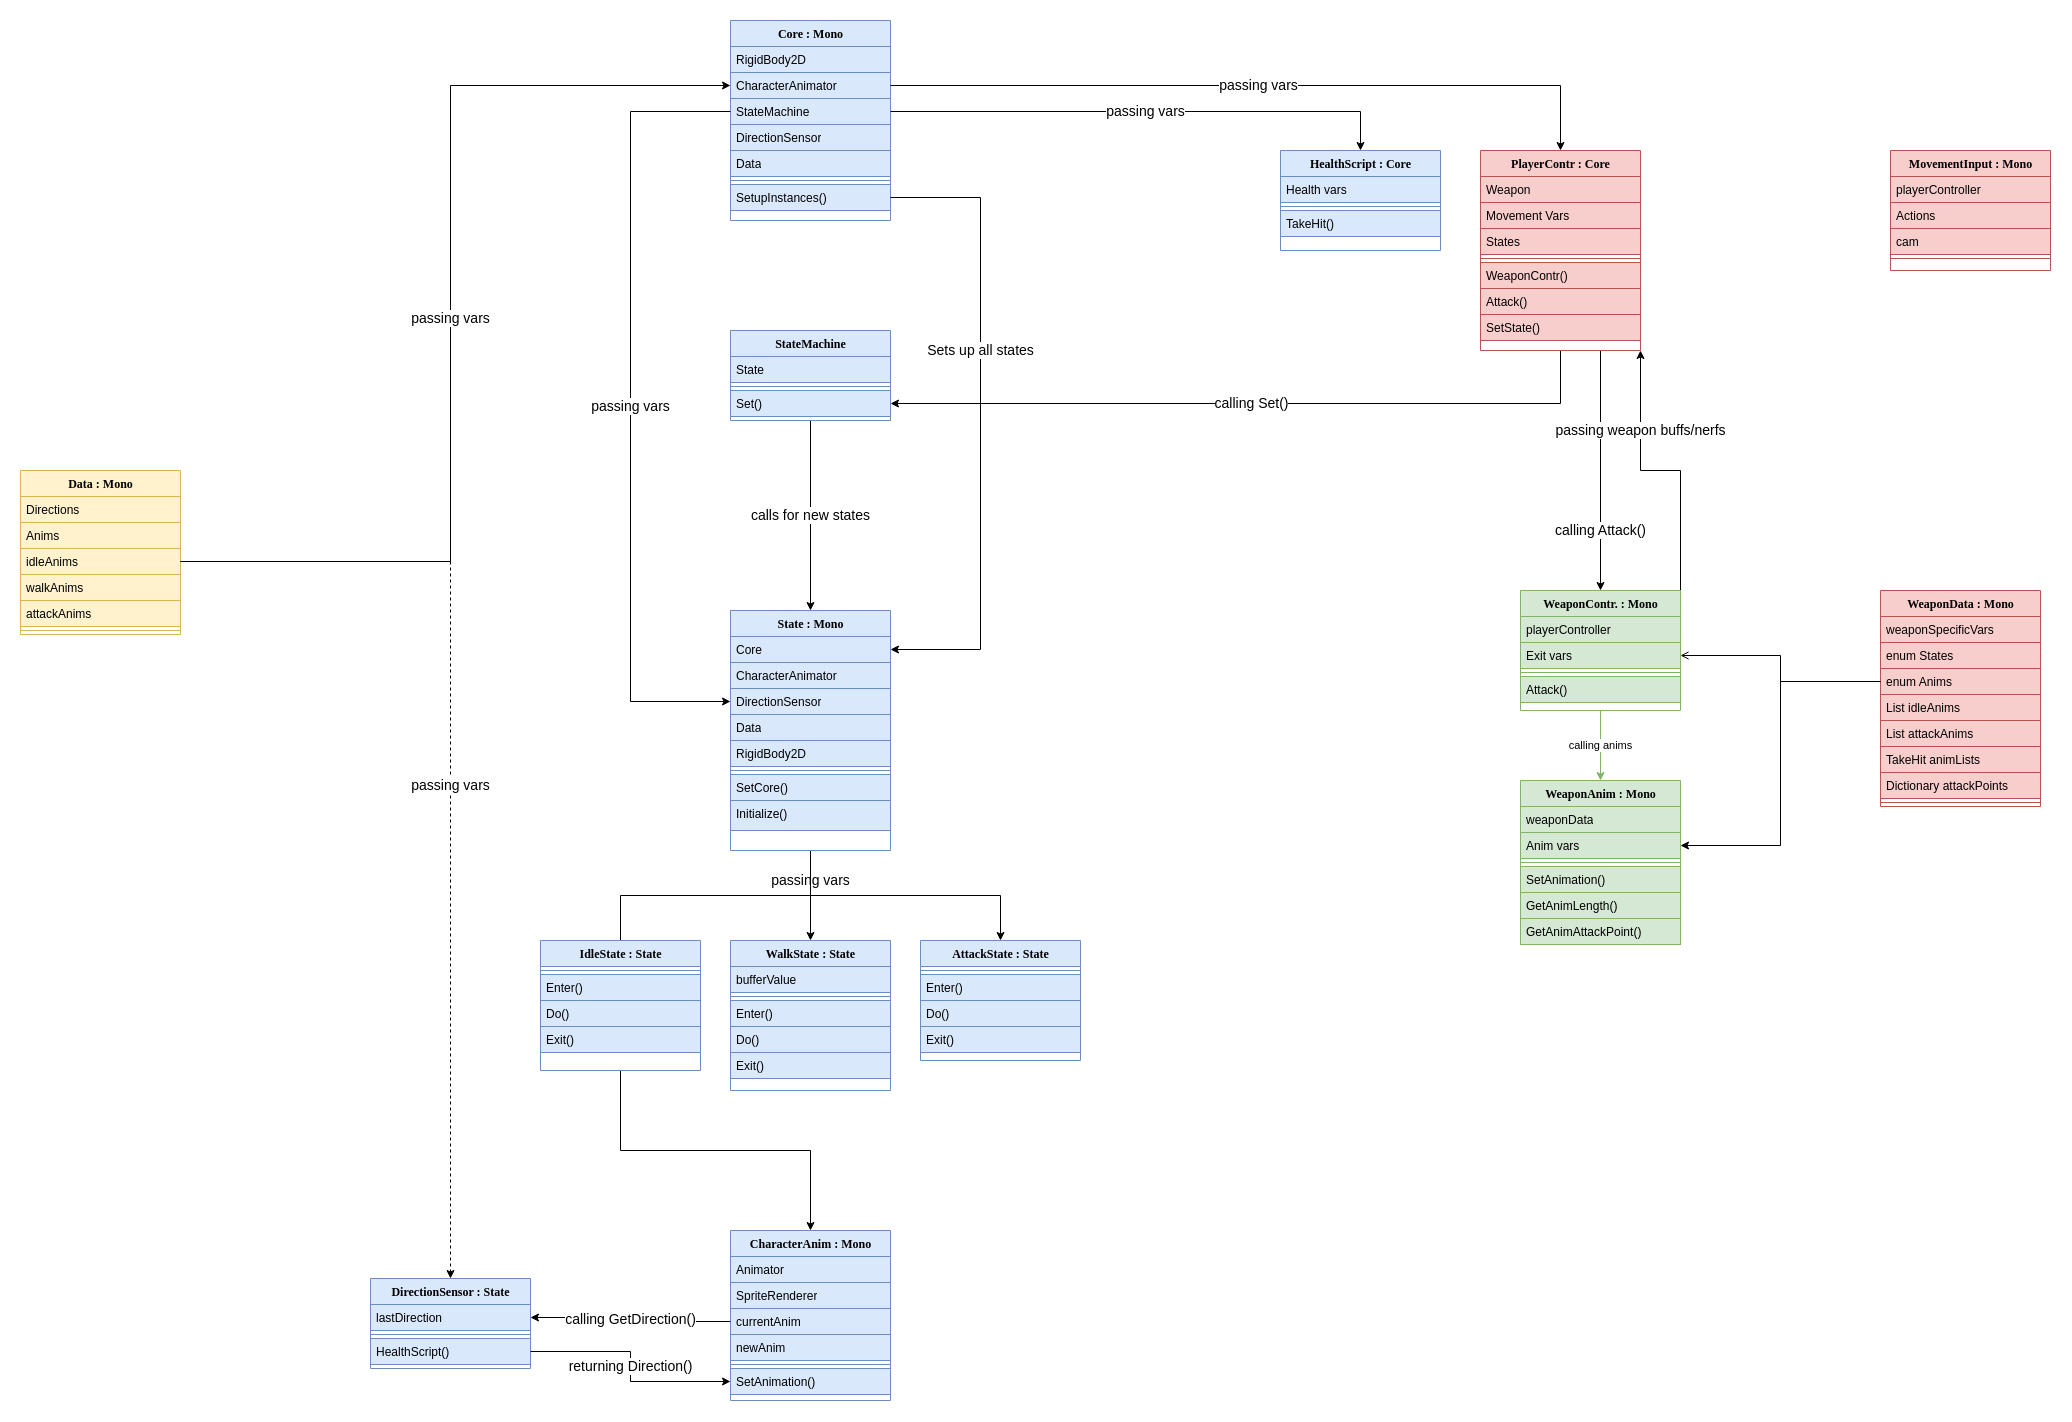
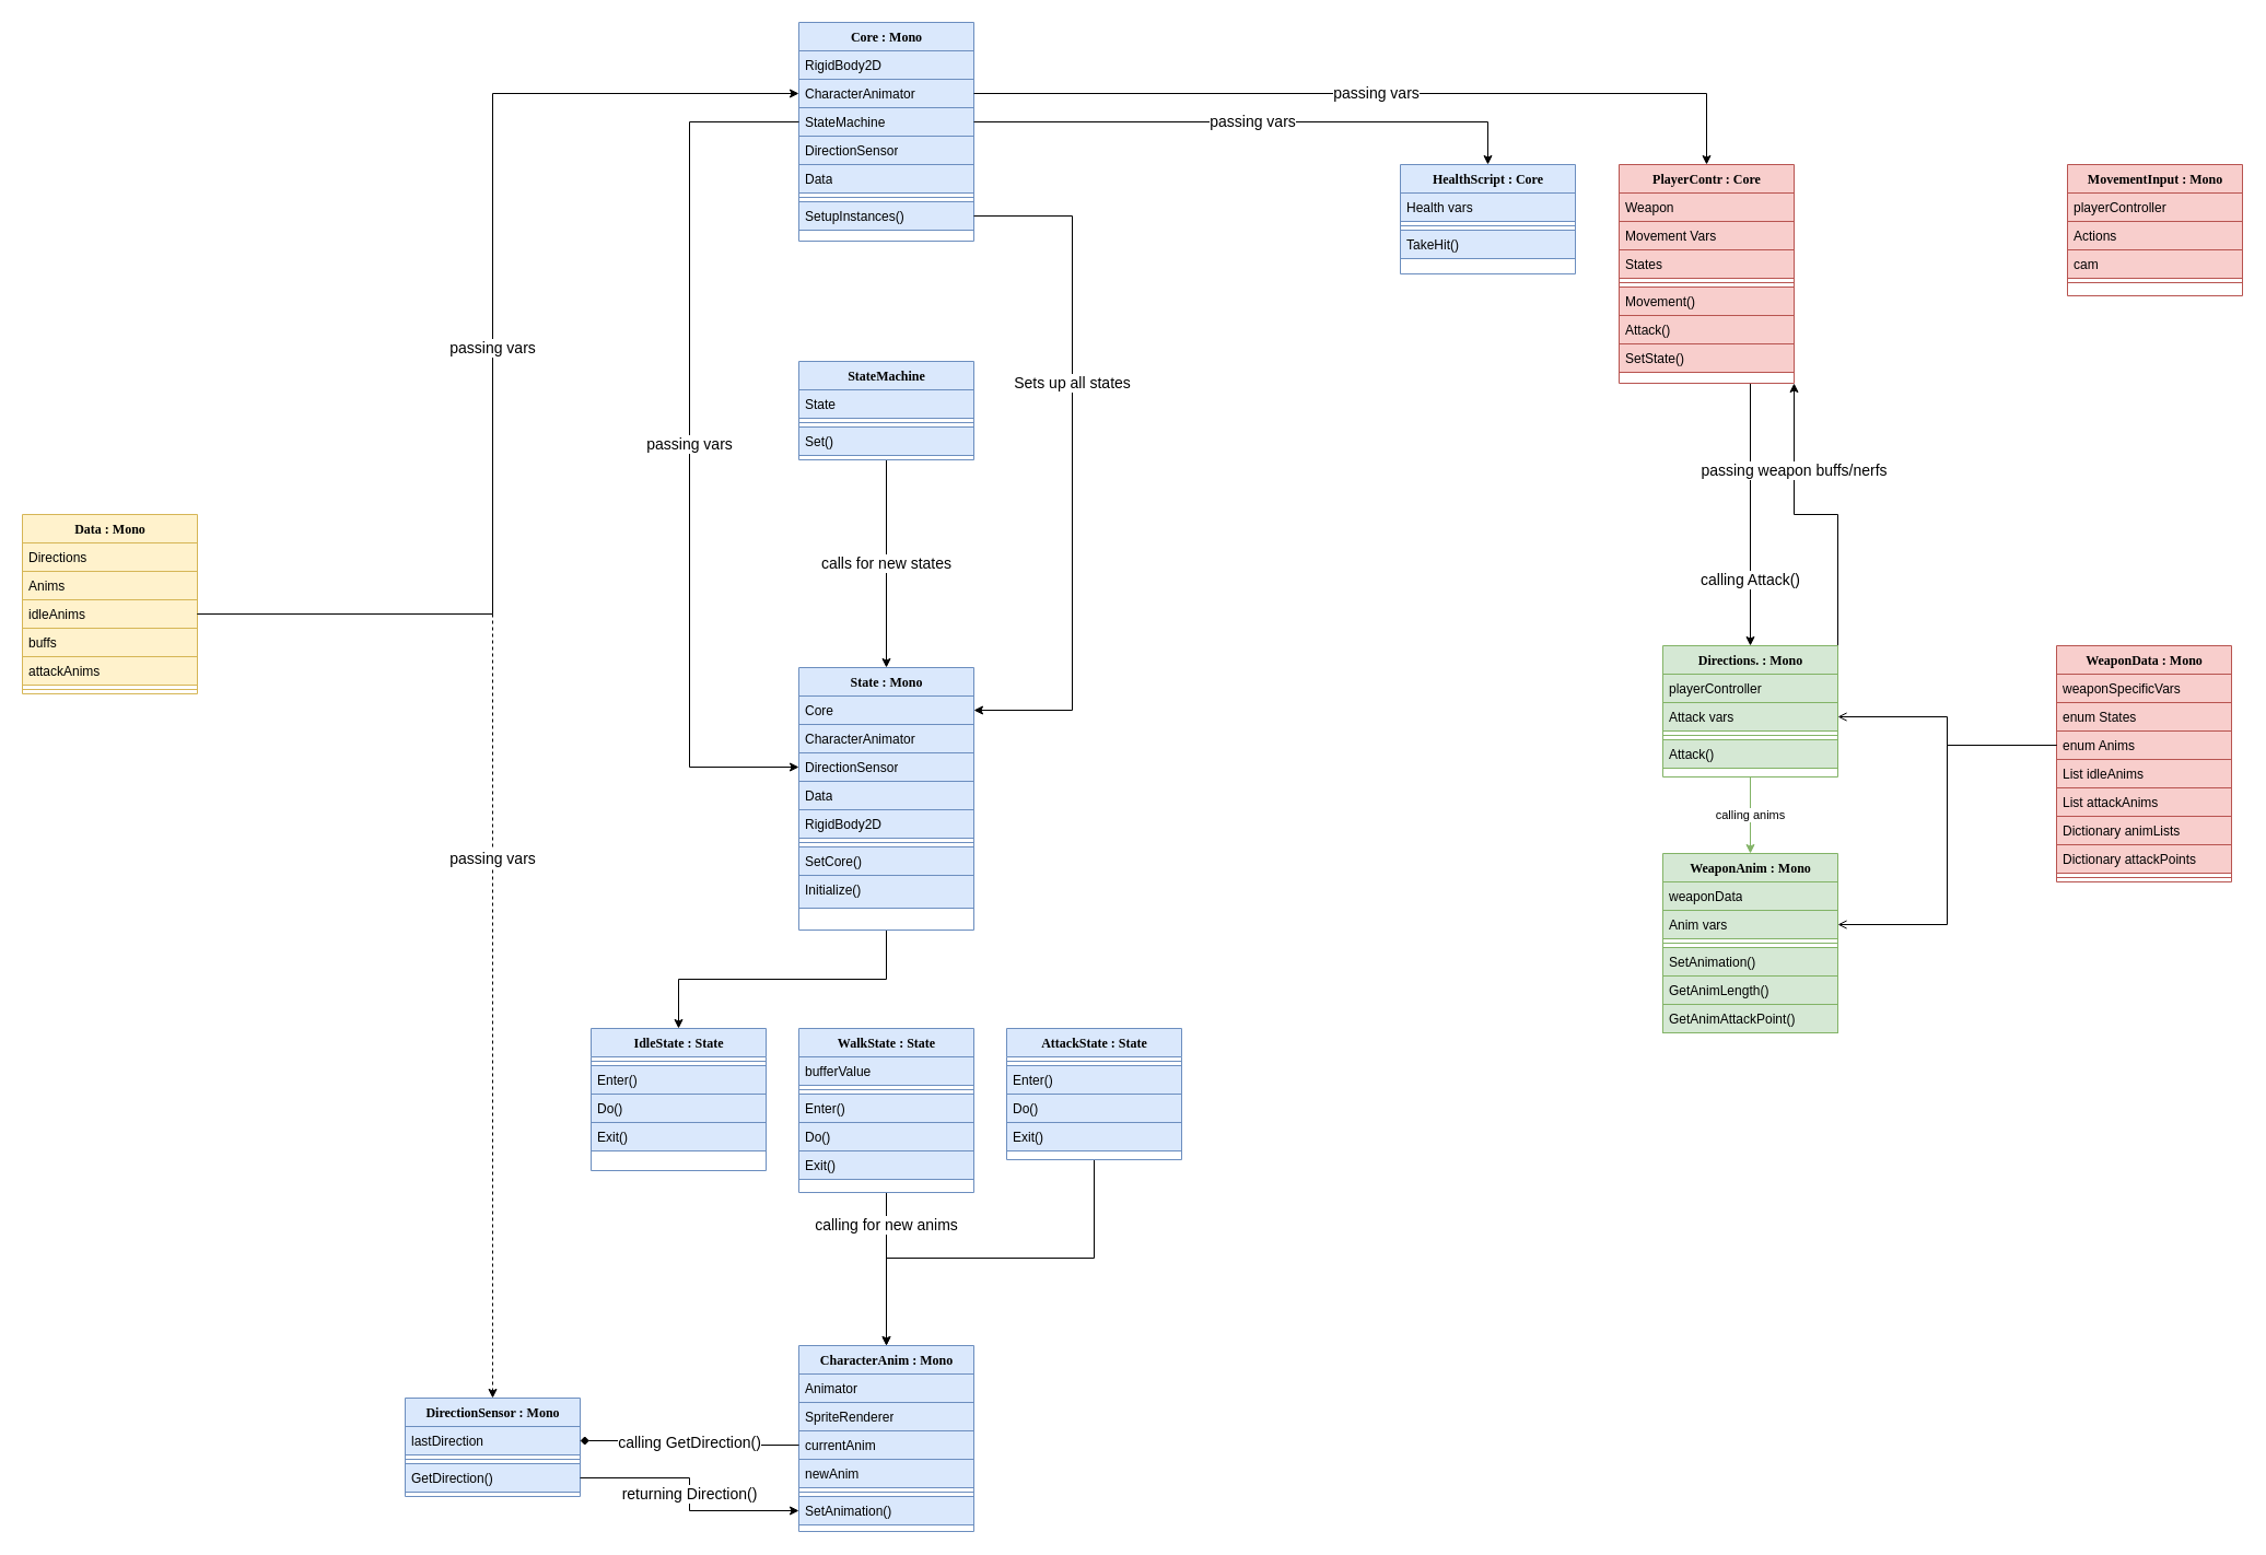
- <mxCell id="61" value="WeaponContr()" style="text;html=1;strokeColor=#b85450;fillColor=#f8cecc;align=left;verticalAlign=top;spacingLeft=4;spacingRight=4;whiteSpace=wrap;overflow=hidden;rotatable=0;points=[[0,0.5],[1,0.5]];portConstraint=eastwest;" parent="56" vertex="1"><mxGeometry y="112" width="160" height="26" as="geometry" /></mxCell>
+ <mxCell id="61" value="Movement()" style="text;html=1;strokeColor=#b85450;fillColor=#f8cecc;align=left;verticalAlign=top;spacingLeft=4;spacingRight=4;whiteSpace=wrap;overflow=hidden;rotatable=0;points=[[0,0.5],[1,0.5]];portConstraint=eastwest;" parent="56" vertex="1"><mxGeometry y="112" width="160" height="26" as="geometry" /></mxCell>
- <mxCell id="54" value="&lt;font style=&quot;font-size: 14px;&quot;&gt;calling Set()&lt;/font&gt;" style="edgeStyle=orthogonalEdgeStyle;rounded=0;orthogonalLoop=1;jettySize=auto;html=1;exitX=0.5;exitY=1;exitDx=0;exitDy=0;entryX=1;entryY=0.5;entryDx=0;entryDy=0;" parent="1" source="56" target="26" edge="1"><mxGeometry relative="1" as="geometry" /></mxCell>
- <mxCell id="73" value="walkAnims" style="text;html=1;strokeColor=#d6b656;fillColor=#fff2cc;align=left;verticalAlign=top;spacingLeft=4;spacingRight=4;whiteSpace=wrap;overflow=hidden;rotatable=0;points=[[0,0.5],[1,0.5]];portConstraint=eastwest;" parent="69" vertex="1"><mxGeometry y="104" width="160" height="26" as="geometry" /></mxCell>
+ <mxCell id="73" value="buffs" style="text;html=1;strokeColor=#d6b656;fillColor=#fff2cc;align=left;verticalAlign=top;spacingLeft=4;spacingRight=4;whiteSpace=wrap;overflow=hidden;rotatable=0;points=[[0,0.5],[1,0.5]];portConstraint=eastwest;" parent="69" vertex="1"><mxGeometry y="104" width="160" height="26" as="geometry" /></mxCell>
- <mxCell id="89" value="WeaponContr. : Mono" style="swimlane;html=1;fontStyle=1;align=center;verticalAlign=top;childLayout=stackLayout;horizontal=1;startSize=26;horizontalStack=0;resizeParent=1;resizeLast=0;collapsible=1;marginBottom=0;swimlaneFillColor=#ffffff;rounded=0;shadow=0;comic=0;labelBackgroundColor=none;strokeWidth=1;fillColor=#d5e8d4;fontFamily=Verdana;fontSize=12;strokeColor=#82b366;" parent="1" vertex="1"><mxGeometry x="1520" y="590" width="160" height="120" as="geometry" /></mxCell>
+ <mxCell id="89" value="Directions. : Mono" style="swimlane;html=1;fontStyle=1;align=center;verticalAlign=top;childLayout=stackLayout;horizontal=1;startSize=26;horizontalStack=0;resizeParent=1;resizeLast=0;collapsible=1;marginBottom=0;swimlaneFillColor=#ffffff;rounded=0;shadow=0;comic=0;labelBackgroundColor=none;strokeWidth=1;fillColor=#d5e8d4;fontFamily=Verdana;fontSize=12;strokeColor=#82b366;" parent="1" vertex="1"><mxGeometry x="1520" y="590" width="160" height="120" as="geometry" /></mxCell>
- <mxCell id="91" value="Exit vars" style="text;html=1;strokeColor=#82b366;fillColor=#d5e8d4;align=left;verticalAlign=top;spacingLeft=4;spacingRight=4;whiteSpace=wrap;overflow=hidden;rotatable=0;points=[[0,0.5],[1,0.5]];portConstraint=eastwest;" parent="89" vertex="1"><mxGeometry y="52" width="160" height="26" as="geometry" /></mxCell>
+ <mxCell id="91" value="Attack vars" style="text;html=1;strokeColor=#82b366;fillColor=#d5e8d4;align=left;verticalAlign=top;spacingLeft=4;spacingRight=4;whiteSpace=wrap;overflow=hidden;rotatable=0;points=[[0,0.5],[1,0.5]];portConstraint=eastwest;" parent="89" vertex="1"><mxGeometry y="52" width="160" height="26" as="geometry" /></mxCell>
- <mxCell id="111" value="TakeHit animLists" style="text;html=1;strokeColor=#b85450;fillColor=#f8cecc;align=left;verticalAlign=top;spacingLeft=4;spacingRight=4;whiteSpace=wrap;overflow=hidden;rotatable=0;points=[[0,0.5],[1,0.5]];portConstraint=eastwest;" vertex="1" parent="105"><mxGeometry y="156" width="160" height="26" as="geometry" /></mxCell>
+ <mxCell id="111" value="Dictionary animLists" style="text;html=1;strokeColor=#b85450;fillColor=#f8cecc;align=left;verticalAlign=top;spacingLeft=4;spacingRight=4;whiteSpace=wrap;overflow=hidden;rotatable=0;points=[[0,0.5],[1,0.5]];portConstraint=eastwest;" vertex="1" parent="105"><mxGeometry y="156" width="160" height="26" as="geometry" /></mxCell>
- <mxCell id="115" style="edgeStyle=orthogonalEdgeStyle;rounded=0;orthogonalLoop=1;jettySize=auto;html=1;exitX=0;exitY=0.5;exitDx=0;exitDy=0;entryX=1;entryY=0.5;entryDx=0;entryDy=0;" edge="1" parent="1" source="108" target="96"><mxGeometry relative="1" as="geometry" /></mxCell>
+ <mxCell id="115" style="edgeStyle=orthogonalEdgeStyle;rounded=0;orthogonalLoop=1;jettySize=auto;html=1;exitX=0;exitY=0.5;exitDx=0;exitDy=0;entryX=1;entryY=0.5;entryDx=0;entryDy=0;endArrow=open;" edge="1" parent="1" source="108" target="96"><mxGeometry relative="1" as="geometry" /></mxCell>
- <mxCell id="12" style="edgeStyle=orthogonalEdgeStyle;rounded=0;orthogonalLoop=1;jettySize=auto;html=1;exitX=0.5;exitY=1;exitDx=0;exitDy=0;entryX=0.5;entryY=0;entryDx=0;entryDy=0;" parent="1" source="13" target="41" edge="1"><mxGeometry relative="1" as="geometry" /></mxCell>
- <mxCell id="10" value="&lt;font style=&quot;font-size: 14px;&quot;&gt;passing vars&lt;/font&gt;" style="edgeStyle=orthogonalEdgeStyle;rounded=0;orthogonalLoop=1;jettySize=auto;html=1;exitX=0.5;exitY=1;exitDx=0;exitDy=0;entryX=0.5;entryY=0;entryDx=0;entryDy=0;" parent="1" source="13" target="34" edge="1"><mxGeometry x="-0.333" relative="1" as="geometry"><mxPoint as="offset" /></mxGeometry></mxCell>
- <mxCell id="11" style="edgeStyle=orthogonalEdgeStyle;rounded=0;orthogonalLoop=1;jettySize=auto;html=1;exitX=0.5;exitY=1;exitDx=0;exitDy=0;entryX=0.5;entryY=0;entryDx=0;entryDy=0;endArrow=none;" parent="1" source="13" target="28" edge="1"><mxGeometry relative="1" as="geometry" /></mxCell>
+ <mxCell id="11" style="edgeStyle=orthogonalEdgeStyle;rounded=0;orthogonalLoop=1;jettySize=auto;html=1;exitX=0.5;exitY=1;exitDx=0;exitDy=0;entryX=0.5;entryY=0;entryDx=0;entryDy=0;" parent="1" source="13" target="28" edge="1"><mxGeometry relative="1" as="geometry" /></mxCell>
+ <mxCell id="33" value="&lt;font style=&quot;font-size: 14px;&quot;&gt;calling for new anims&lt;/font&gt;" style="edgeStyle=orthogonalEdgeStyle;rounded=0;orthogonalLoop=1;jettySize=auto;html=1;exitX=0.5;exitY=1;exitDx=0;exitDy=0;entryX=0.5;entryY=0;entryDx=0;entryDy=0;" parent="1" source="34" target="47" edge="1"><mxGeometry x="-0.571" relative="1" as="geometry"><mxPoint as="offset" /></mxGeometry></mxCell>
- <mxCell id="27" style="edgeStyle=orthogonalEdgeStyle;rounded=0;orthogonalLoop=1;jettySize=auto;html=1;exitX=0.5;exitY=1;exitDx=0;exitDy=0;entryX=0.5;entryY=0;entryDx=0;entryDy=0;" parent="1" source="28" target="47" edge="1"><mxGeometry relative="1" as="geometry" /></mxCell>
+ <mxCell id="40" style="edgeStyle=orthogonalEdgeStyle;rounded=0;orthogonalLoop=1;jettySize=auto;html=1;exitX=0.5;exitY=1;exitDx=0;exitDy=0;entryX=0.5;entryY=0;entryDx=0;entryDy=0;" parent="1" source="41" target="47" edge="1"><mxGeometry relative="1" as="geometry"><Array as="points"><mxPoint x="1000" y="1150" /><mxPoint x="810" y="1150" /></Array></mxGeometry></mxCell>
- <mxCell id="65" value="DirectionSensor : State" style="swimlane;html=1;fontStyle=1;align=center;verticalAlign=top;childLayout=stackLayout;horizontal=1;startSize=26;horizontalStack=0;resizeParent=1;resizeLast=0;collapsible=1;marginBottom=0;swimlaneFillColor=#ffffff;rounded=0;shadow=0;comic=0;labelBackgroundColor=none;strokeWidth=1;fillColor=#dae8fc;fontFamily=Verdana;fontSize=12;strokeColor=#6c8ebf;" parent="1" vertex="1"><mxGeometry x="370" y="1278" width="160" height="90" as="geometry" /></mxCell>
+ <mxCell id="65" value="DirectionSensor : Mono" style="swimlane;html=1;fontStyle=1;align=center;verticalAlign=top;childLayout=stackLayout;horizontal=1;startSize=26;horizontalStack=0;resizeParent=1;resizeLast=0;collapsible=1;marginBottom=0;swimlaneFillColor=#ffffff;rounded=0;shadow=0;comic=0;labelBackgroundColor=none;strokeWidth=1;fillColor=#dae8fc;fontFamily=Verdana;fontSize=12;strokeColor=#6c8ebf;" parent="1" vertex="1"><mxGeometry x="370" y="1278" width="160" height="90" as="geometry" /></mxCell>
- <mxCell id="103" value="&lt;font style=&quot;font-size: 14px;&quot;&gt;calling GetDirection()&lt;/font&gt;" style="edgeStyle=orthogonalEdgeStyle;rounded=0;orthogonalLoop=1;jettySize=auto;html=1;exitX=0;exitY=0.5;exitDx=0;exitDy=0;entryX=1;entryY=0.5;entryDx=0;entryDy=0;" parent="1" source="50" target="66" edge="1"><mxGeometry relative="1" as="geometry" /></mxCell>
+ <mxCell id="103" value="&lt;font style=&quot;font-size: 14px;&quot;&gt;calling GetDirection()&lt;/font&gt;" style="edgeStyle=orthogonalEdgeStyle;rounded=0;orthogonalLoop=1;jettySize=auto;html=1;exitX=0;exitY=0.5;exitDx=0;exitDy=0;entryX=1;entryY=0.5;entryDx=0;entryDy=0;endArrow=diamond;" parent="1" source="50" target="66" edge="1"><mxGeometry relative="1" as="geometry" /></mxCell>
- <mxCell id="68" value="HealthScript()" style="text;html=1;strokeColor=#6c8ebf;fillColor=#dae8fc;align=left;verticalAlign=top;spacingLeft=4;spacingRight=4;whiteSpace=wrap;overflow=hidden;rotatable=0;points=[[0,0.5],[1,0.5]];portConstraint=eastwest;" parent="65" vertex="1"><mxGeometry y="60" width="160" height="26" as="geometry" /></mxCell>
+ <mxCell id="68" value="GetDirection()" style="text;html=1;strokeColor=#6c8ebf;fillColor=#dae8fc;align=left;verticalAlign=top;spacingLeft=4;spacingRight=4;whiteSpace=wrap;overflow=hidden;rotatable=0;points=[[0,0.5],[1,0.5]];portConstraint=eastwest;" parent="65" vertex="1"><mxGeometry y="60" width="160" height="26" as="geometry" /></mxCell>
